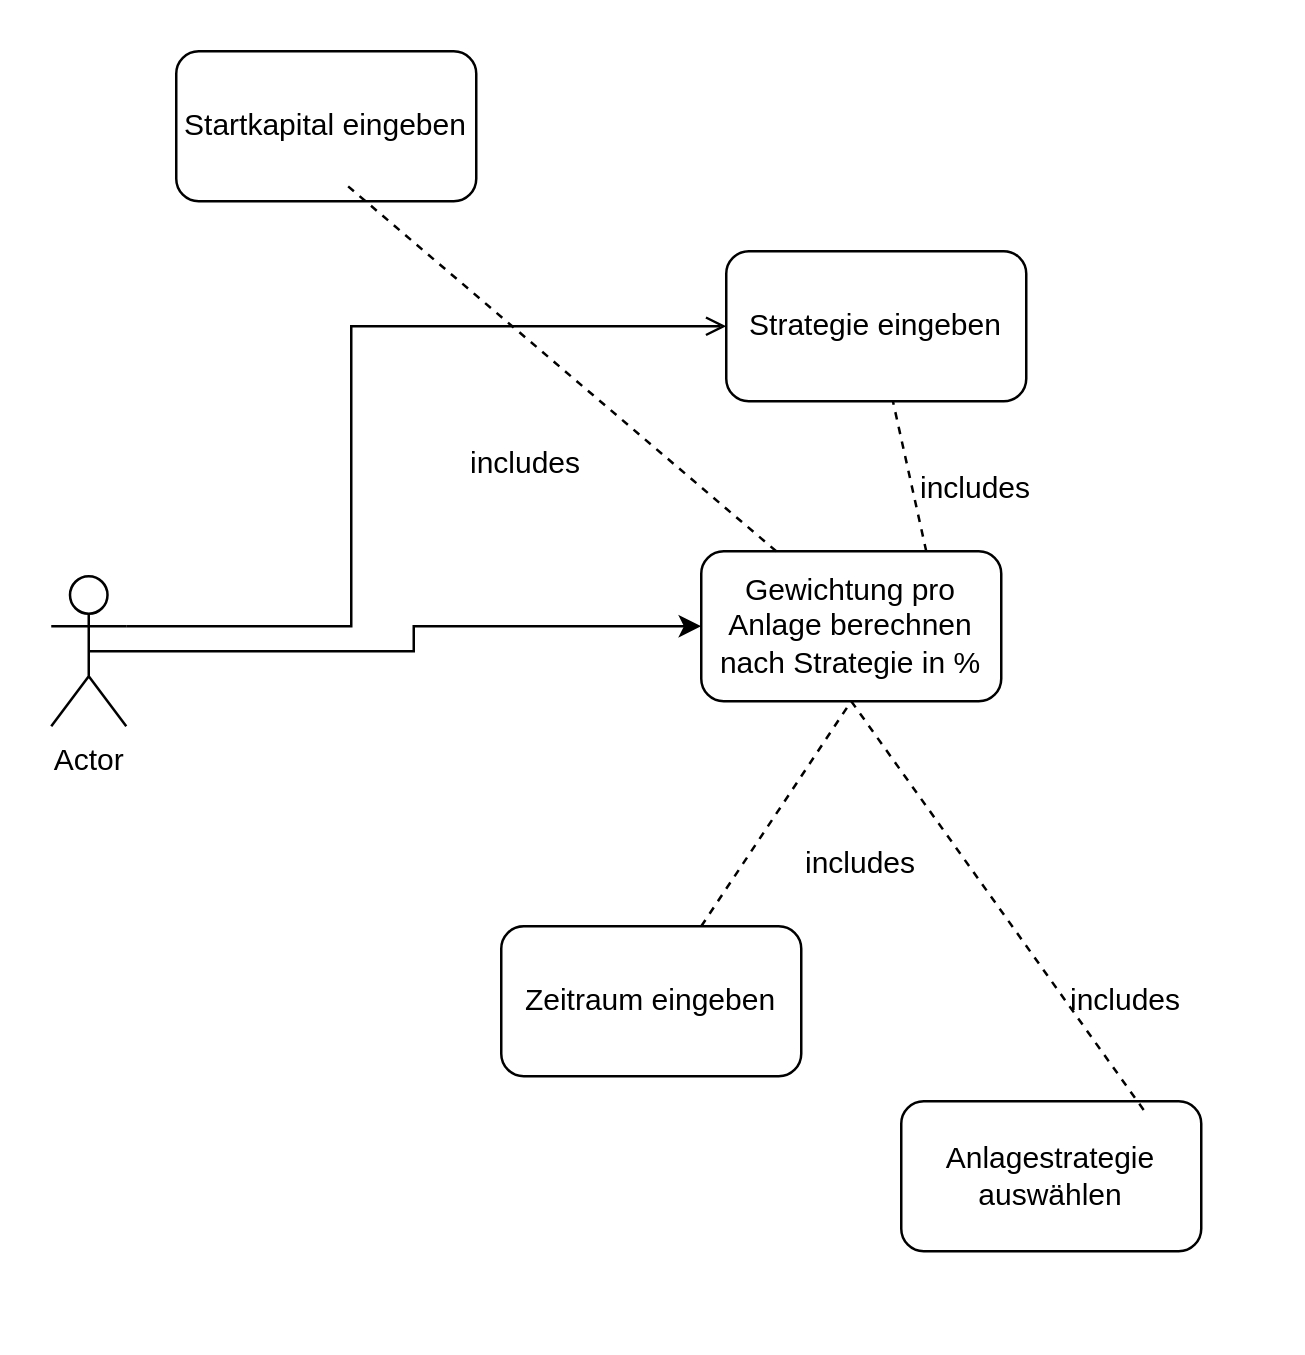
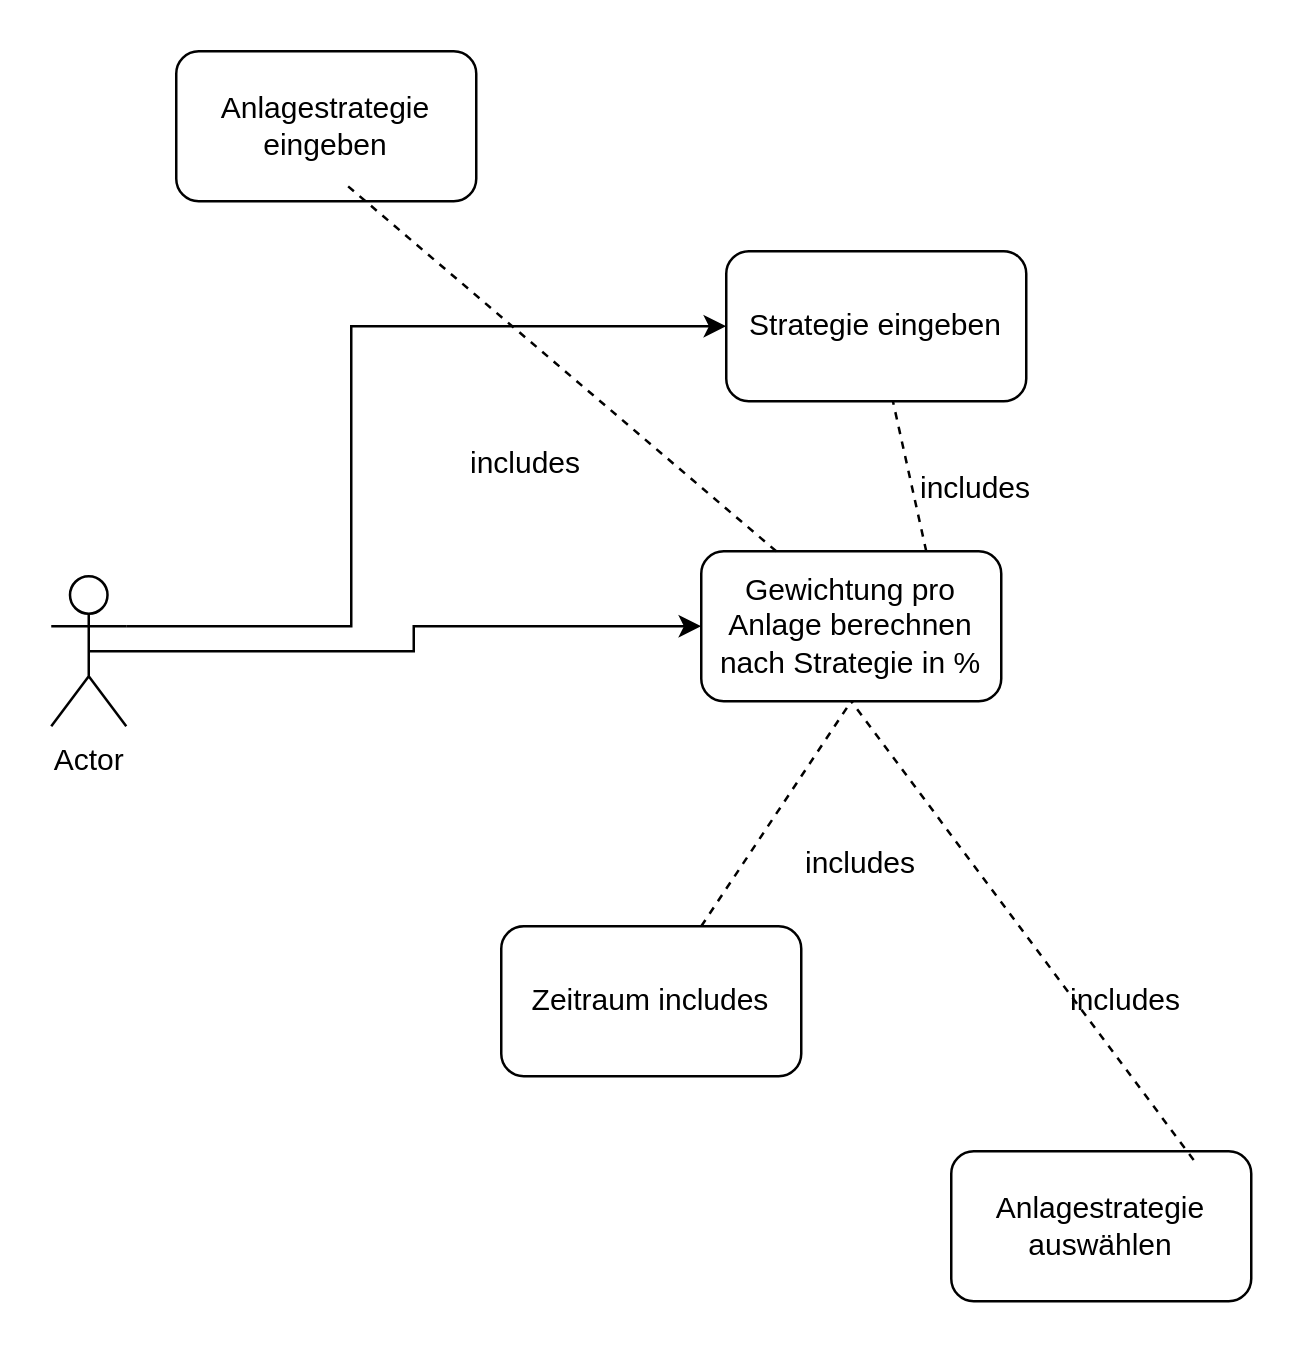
- <mxCell id="5" value="Startkapital eingeben" style="rounded=1;whiteSpace=wrap;html=1;" vertex="1" parent="1"><mxGeometry x="70" y="20" width="120" height="60" as="geometry" /></mxCell>
+ <mxCell id="5" value="Anlagestrategie eingeben" style="rounded=1;whiteSpace=wrap;html=1;" vertex="1" parent="1"><mxGeometry x="70" y="20" width="120" height="60" as="geometry" /></mxCell>
- <mxCell id="2" style="edgeStyle=orthogonalEdgeStyle;rounded=0;orthogonalLoop=1;jettySize=auto;html=1;exitX=1;exitY=0.333;exitDx=0;exitDy=0;exitPerimeter=0;endArrow=open;" edge="1" parent="1" source="4" target="6"><mxGeometry relative="1" as="geometry"><Array as="points"><mxPoint x="140" y="250" /></Array></mxGeometry></mxCell>
+ <mxCell id="2" style="edgeStyle=orthogonalEdgeStyle;rounded=0;orthogonalLoop=1;jettySize=auto;html=1;exitX=1;exitY=0.333;exitDx=0;exitDy=0;exitPerimeter=0;" edge="1" parent="1" source="4" target="6"><mxGeometry relative="1" as="geometry"><Array as="points"><mxPoint x="140" y="250" /></Array></mxGeometry></mxCell>
- <mxCell id="7" value="Zeitraum eingeben" style="rounded=1;whiteSpace=wrap;html=1;" vertex="1" parent="1"><mxGeometry x="200" y="370" width="120" height="60" as="geometry" /></mxCell>
+ <mxCell id="7" value="Zeitraum includes" style="rounded=1;whiteSpace=wrap;html=1;" vertex="1" parent="1"><mxGeometry x="200" y="370" width="120" height="60" as="geometry" /></mxCell>
- <mxCell id="8" value="Anlagestrategie auswählen" style="rounded=1;whiteSpace=wrap;html=1;" vertex="1" parent="1"><mxGeometry x="360" y="440" width="120" height="60" as="geometry" /></mxCell>
+ <mxCell id="8" value="Anlagestrategie auswählen" style="rounded=1;whiteSpace=wrap;html=1;" vertex="1" parent="1"><mxGeometry x="380" y="460" width="120" height="60" as="geometry" /></mxCell>
